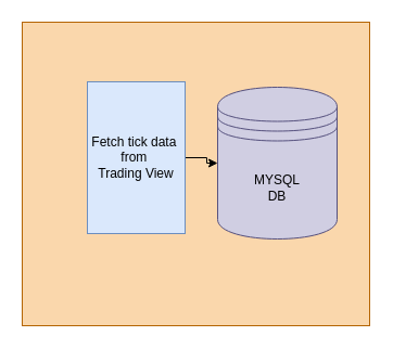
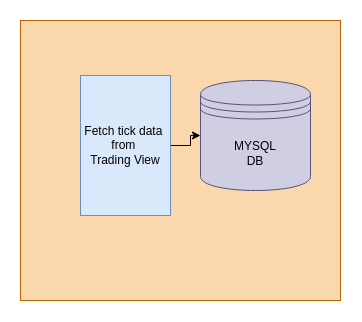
- <mxCell id="5" value="MYSQL&lt;br&gt;DB" style="shape=datastore;whiteSpace=wrap;html=1;fillColor=#d0cee2;strokeColor=#56517e;" vertex="1" parent="1"><mxGeometry x="200" y="80" width="110" height="140" as="geometry" /></mxCell>
+ <mxCell id="5" value="MYSQL&lt;br&gt;DB" style="shape=datastore;whiteSpace=wrap;html=1;fillColor=#d0cee2;strokeColor=#56517e;" vertex="1" parent="1"><mxGeometry x="200" y="80" width="110" height="110" as="geometry" /></mxCell>
